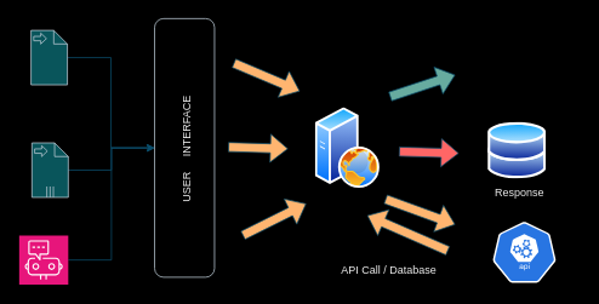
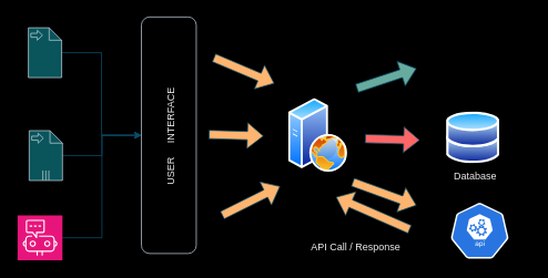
- <mxCell id="20" value="Response" style="text;strokeColor=none;align=center;fillColor=none;html=1;verticalAlign=middle;whiteSpace=wrap;rounded=0;fontColor=#EEEEEE;" vertex="1" parent="1"><mxGeometry x="506" y="197" width="130" height="30" as="geometry" /></mxCell>
+ <mxCell id="20" value="Database" style="text;strokeColor=none;align=center;fillColor=none;html=1;verticalAlign=middle;whiteSpace=wrap;rounded=0;fontColor=#EEEEEE;" vertex="1" parent="1"><mxGeometry x="506" y="197" width="130" height="30" as="geometry" /></mxCell>
- <mxCell id="19" value="API Call / Database" style="text;strokeColor=none;align=center;fillColor=none;html=1;verticalAlign=middle;whiteSpace=wrap;rounded=0;fontColor=#EEEEEE;" vertex="1" parent="1"><mxGeometry x="362" y="283" width="130" height="30" as="geometry" /></mxCell>
+ <mxCell id="19" value="API Call / Response" style="text;strokeColor=none;align=center;fillColor=none;html=1;verticalAlign=middle;whiteSpace=wrap;rounded=0;fontColor=#EEEEEE;" vertex="1" parent="1"><mxGeometry x="362" y="283" width="130" height="30" as="geometry" /></mxCell>
